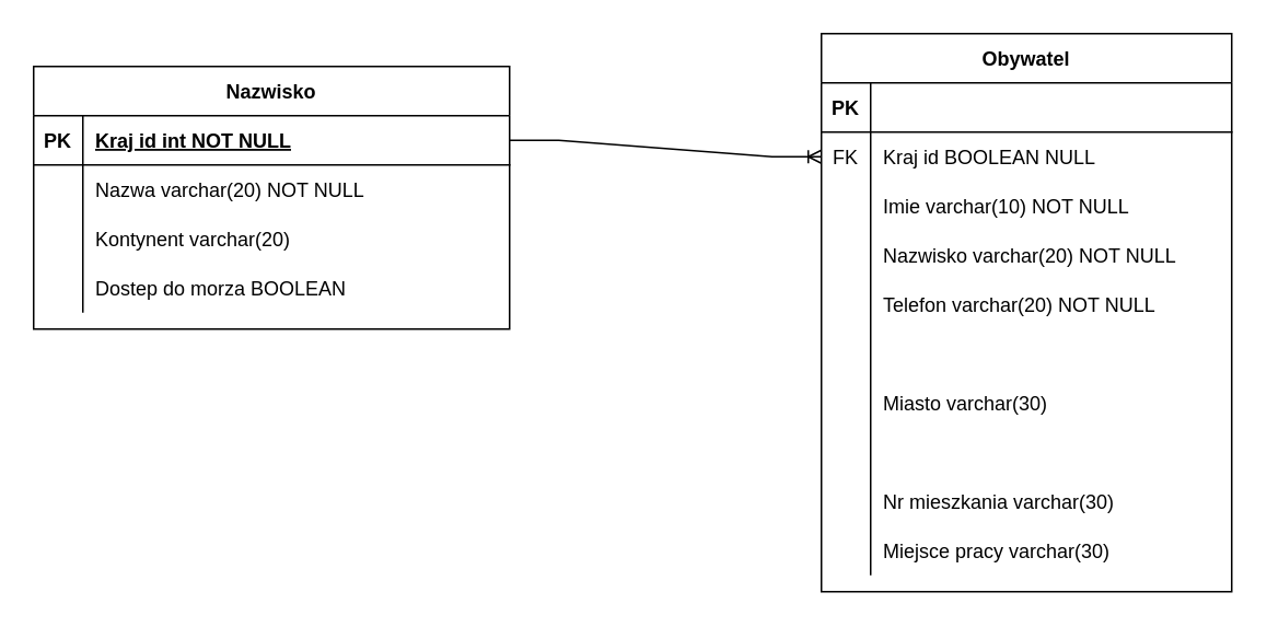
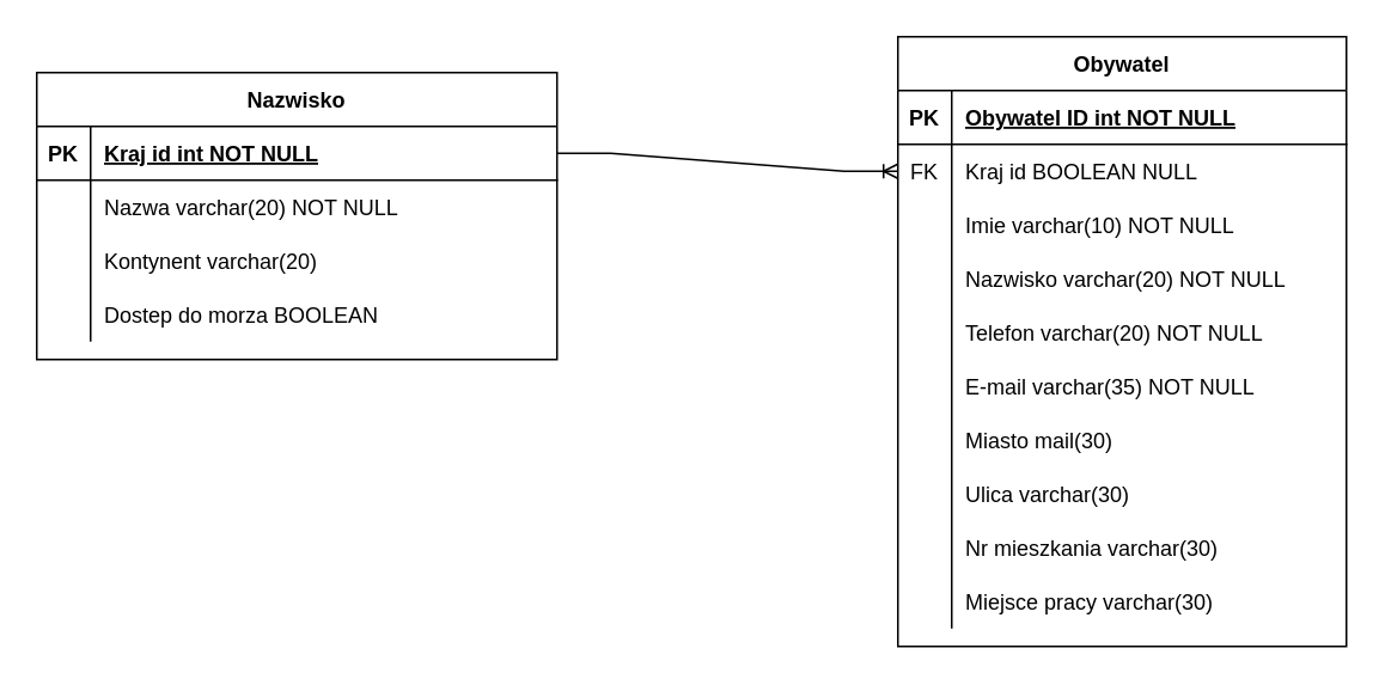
+ <mxCell id="19" value="Obywatel ID int NOT NULL" style="shape=partialRectangle;overflow=hidden;connectable=0;fillColor=none;top=0;left=0;bottom=0;right=0;align=left;spacingLeft=6;fontStyle=5;" vertex="1" parent="17"><mxGeometry x="30" width="220" height="30" as="geometry"><mxRectangle width="220" height="30" as="alternateBounds" /></mxGeometry></mxCell>
+ <mxCell id="34" value="E-mail varchar(35) NOT NULL" style="shape=partialRectangle;overflow=hidden;connectable=0;fillColor=none;top=0;left=0;bottom=0;right=0;align=left;spacingLeft=6;" vertex="1" parent="32"><mxGeometry x="30" width="220" height="30" as="geometry"><mxRectangle width="220" height="30" as="alternateBounds" /></mxGeometry></mxCell>
- <mxCell id="37" value="Miasto varchar(30)" style="shape=partialRectangle;overflow=hidden;connectable=0;fillColor=none;top=0;left=0;bottom=0;right=0;align=left;spacingLeft=6;" vertex="1" parent="35"><mxGeometry x="30" width="220" height="30" as="geometry"><mxRectangle width="220" height="30" as="alternateBounds" /></mxGeometry></mxCell>
+ <mxCell id="37" value="Miasto mail(30)" style="shape=partialRectangle;overflow=hidden;connectable=0;fillColor=none;top=0;left=0;bottom=0;right=0;align=left;spacingLeft=6;" vertex="1" parent="35"><mxGeometry x="30" width="220" height="30" as="geometry"><mxRectangle width="220" height="30" as="alternateBounds" /></mxGeometry></mxCell>
+ <mxCell id="40" value="Ulica varchar(30)" style="shape=partialRectangle;overflow=hidden;connectable=0;fillColor=none;top=0;left=0;bottom=0;right=0;align=left;spacingLeft=6;" vertex="1" parent="38"><mxGeometry x="30" width="220" height="30" as="geometry"><mxRectangle width="220" height="30" as="alternateBounds" /></mxGeometry></mxCell>
